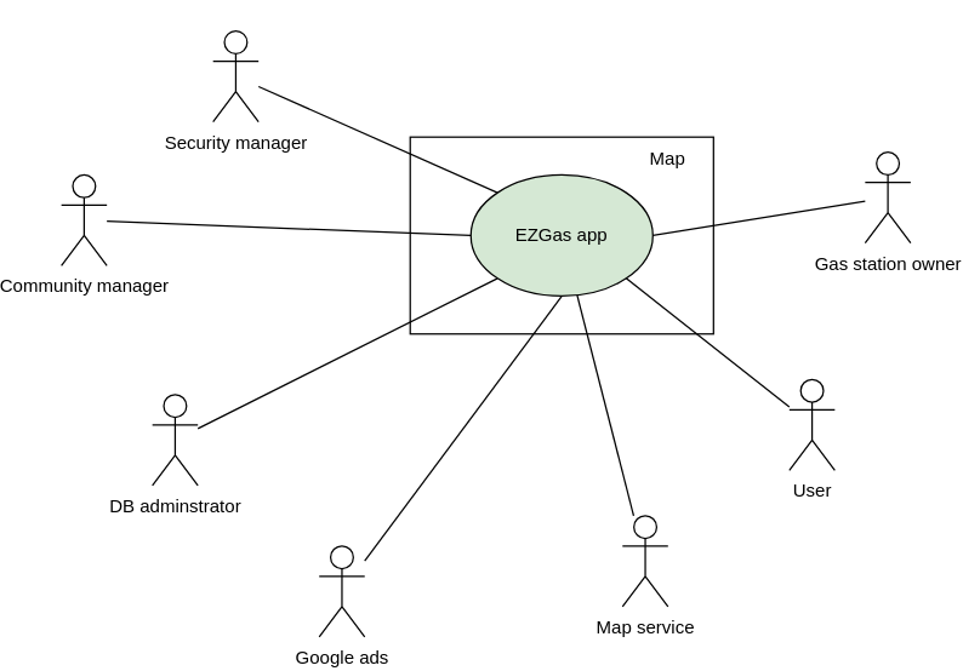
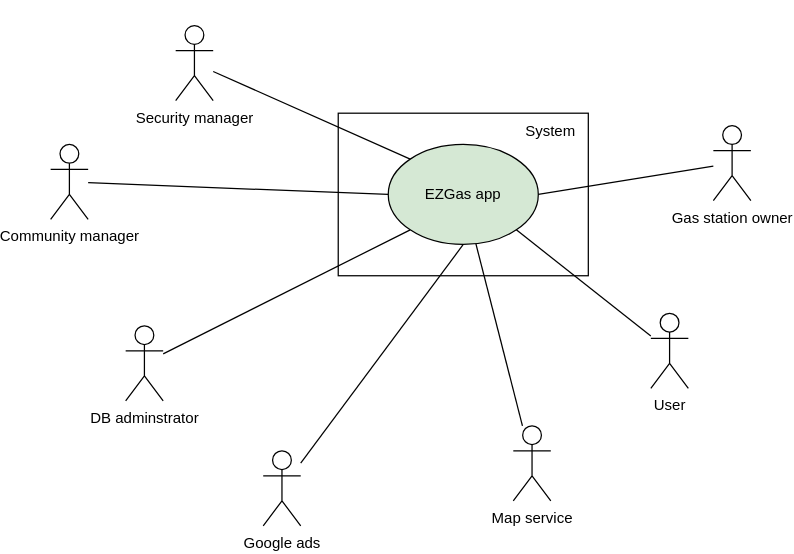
- <mxCell id="3" value="Map" style="text;html=1;strokeColor=none;fillColor=none;align=center;verticalAlign=middle;whiteSpace=wrap;rounded=0;" parent="1" vertex="1"><mxGeometry x="390" y="90" width="60" height="30" as="geometry" /></mxCell>
+ <mxCell id="3" value="System" style="text;html=1;strokeColor=none;fillColor=none;align=center;verticalAlign=middle;whiteSpace=wrap;rounded=0;" parent="1" vertex="1"><mxGeometry x="390" y="90" width="60" height="30" as="geometry" /></mxCell>
